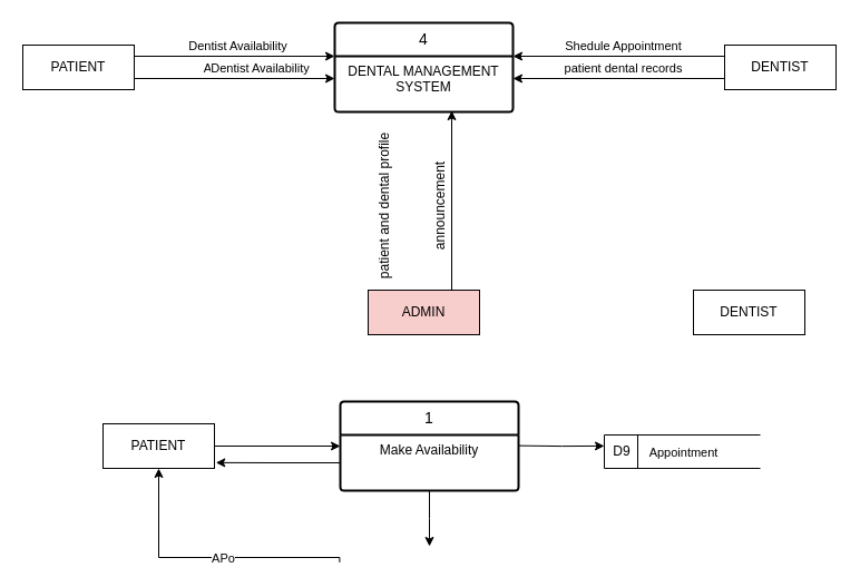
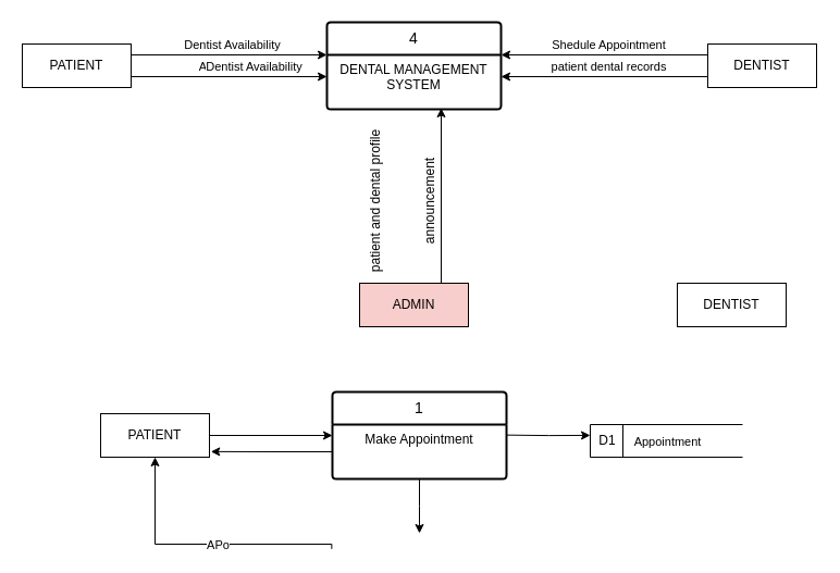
- <mxCell id="23" value="Make Availability" style="align=center;strokeColor=none;fillColor=none;spacingLeft=4;spacingRight=4;fontSize=12;verticalAlign=top;resizable=0;rotatable=0;part=1;html=1;whiteSpace=wrap;" vertex="1" parent="22"><mxGeometry y="30" width="160" height="50" as="geometry" /></mxCell>
+ <mxCell id="23" value="Make Appointment" style="align=center;strokeColor=none;fillColor=none;spacingLeft=4;spacingRight=4;fontSize=12;verticalAlign=top;resizable=0;rotatable=0;part=1;html=1;whiteSpace=wrap;" vertex="1" parent="22"><mxGeometry y="30" width="160" height="50" as="geometry" /></mxCell>
- <mxCell id="24" value="&amp;nbsp;D9" style="html=1;dashed=0;whiteSpace=wrap;shape=mxgraph.dfd.dataStoreID;align=left;spacingLeft=3;points=[[0,0],[0.5,0],[1,0],[0,0.5],[1,0.5],[0,1],[0.5,1],[1,1]];" vertex="1" parent="1"><mxGeometry x="542" y="390" width="140" height="30" as="geometry" /></mxCell>
+ <mxCell id="24" value="&amp;nbsp;D1" style="html=1;dashed=0;whiteSpace=wrap;shape=mxgraph.dfd.dataStoreID;align=left;spacingLeft=3;points=[[0,0],[0.5,0],[1,0],[0,0.5],[1,0.5],[0,1],[0.5,1],[1,1]];" vertex="1" parent="1"><mxGeometry x="542" y="390" width="140" height="30" as="geometry" /></mxCell>
